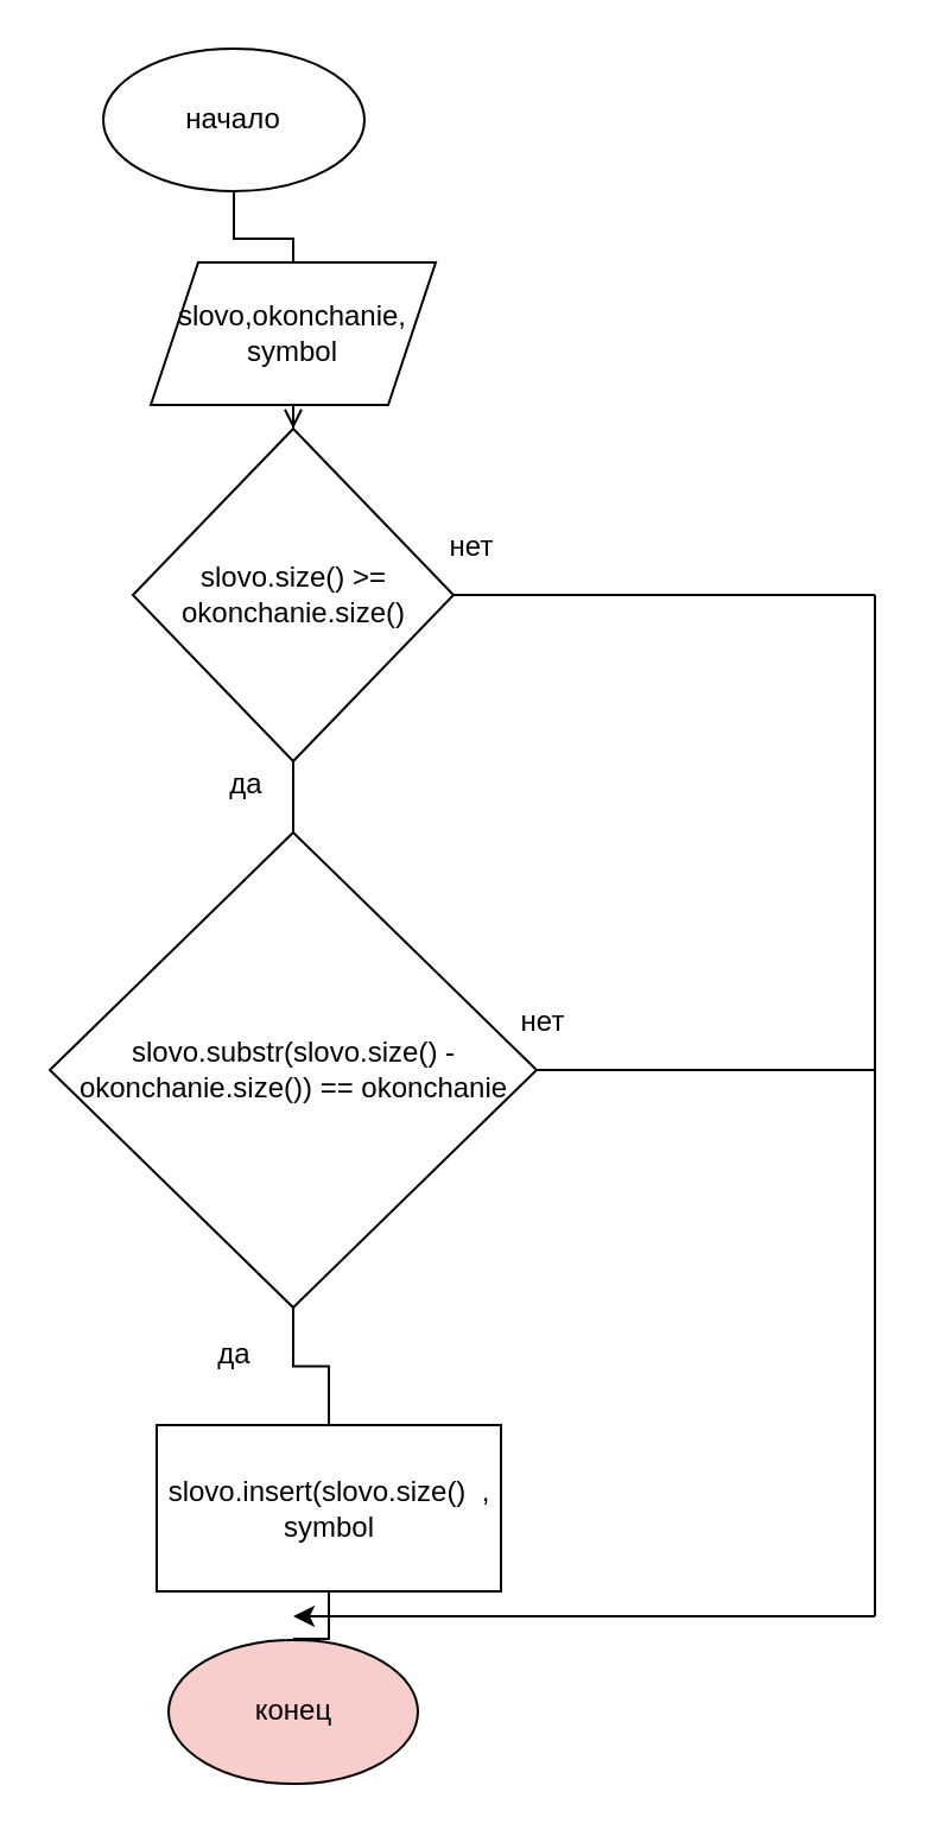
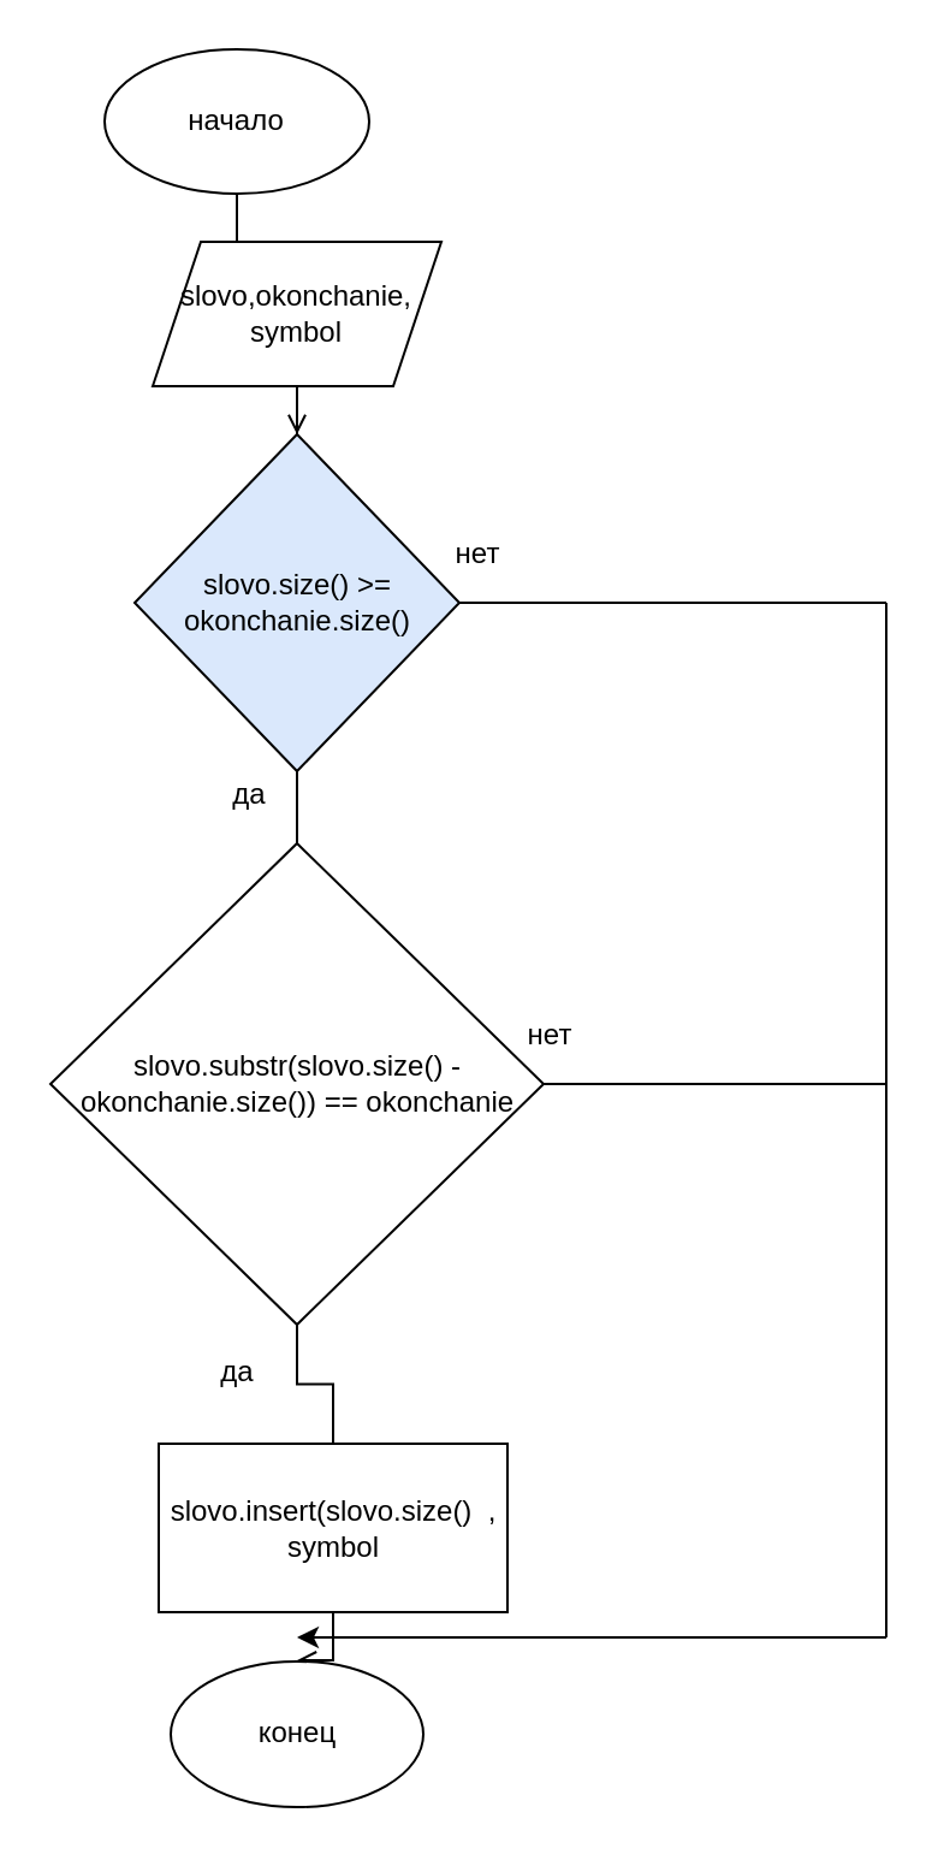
- <mxCell id="5" value="slovo,okonchanie,&lt;br&gt;symbol" style="shape=parallelogram;perimeter=parallelogramPerimeter;whiteSpace=wrap;html=1;fixedSize=1;" vertex="1" parent="1"><mxGeometry x="63" y="110" width="120" height="60" as="geometry" /></mxCell>
+ <mxCell id="5" value="slovo,okonchanie,&lt;br&gt;symbol" style="shape=parallelogram;perimeter=parallelogramPerimeter;whiteSpace=wrap;html=1;fixedSize=1;" vertex="1" parent="1"><mxGeometry x="63" y="100" width="120" height="60" as="geometry" /></mxCell>
- <mxCell id="8" value="slovo.size() &amp;gt;= okonchanie.size()" style="rhombus;whiteSpace=wrap;html=1;" vertex="1" parent="1"><mxGeometry x="55.5" y="180" width="135" height="140" as="geometry" /></mxCell>
+ <mxCell id="8" value="slovo.size() &amp;gt;= okonchanie.size()" style="rhombus;whiteSpace=wrap;html=1;fillColor=#dae8fc;" vertex="1" parent="1"><mxGeometry x="55.5" y="180" width="135" height="140" as="geometry" /></mxCell>
- <mxCell id="12" value="" style="edgeStyle=orthogonalEdgeStyle;rounded=0;orthogonalLoop=1;jettySize=auto;html=1;endArrow=none;endFill=0;" edge="1" parent="1" source="13" target="14"><mxGeometry relative="1" as="geometry" /></mxCell>
+ <mxCell id="12" value="" style="edgeStyle=orthogonalEdgeStyle;rounded=0;orthogonalLoop=1;jettySize=auto;html=1;endArrow=open;endFill=0;" edge="1" parent="1" source="13" target="14"><mxGeometry relative="1" as="geometry" /></mxCell>
- <mxCell id="14" value="конец" style="ellipse;whiteSpace=wrap;html=1;fillColor=#f8cecc;" vertex="1" parent="1"><mxGeometry x="70.5" y="690" width="105" height="60.5" as="geometry" /></mxCell>
+ <mxCell id="14" value="конец" style="ellipse;whiteSpace=wrap;html=1;" vertex="1" parent="1"><mxGeometry x="70.5" y="690" width="105" height="60.5" as="geometry" /></mxCell>
